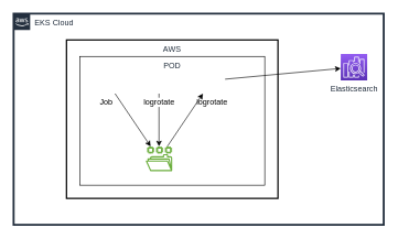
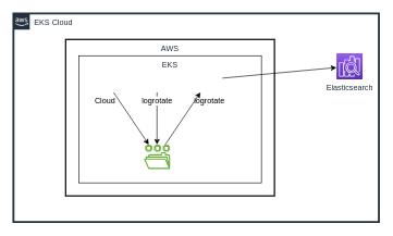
- <mxCell id="13" value="POD" style="dashed=0;verticalAlign=top;fontStyle=0;fontColor=#232F3D;fillColor=none;" vertex="1" parent="1"><mxGeometry x="120" y="85" width="280" height="195" as="geometry" /></mxCell>
+ <mxCell id="13" value="EKS" style="dashed=0;verticalAlign=top;fontStyle=0;fontColor=#232F3D;fillColor=none;" vertex="1" parent="1"><mxGeometry x="120" y="85" width="280" height="195" as="geometry" /></mxCell>
- <mxCell id="5" value="Job" style="shape=image;html=1;verticalAlign=top;verticalLabelPosition=bottom;labelBackgroundColor=#ffffff;imageAspect=0;aspect=fixed;image=https://cdn4.iconfinder.com/data/icons/logos-and-brands/512/97_Docker_logo_logos-128.png" vertex="1" parent="1"><mxGeometry x="140" y="101.28" width="40" height="40" as="geometry" /></mxCell>
+ <mxCell id="5" value="Cloud" style="shape=image;html=1;verticalAlign=top;verticalLabelPosition=bottom;labelBackgroundColor=#ffffff;imageAspect=0;aspect=fixed;image=https://cdn4.iconfinder.com/data/icons/logos-and-brands/512/97_Docker_logo_logos-128.png" vertex="1" parent="1"><mxGeometry x="140" y="101.28" width="40" height="40" as="geometry" /></mxCell>
